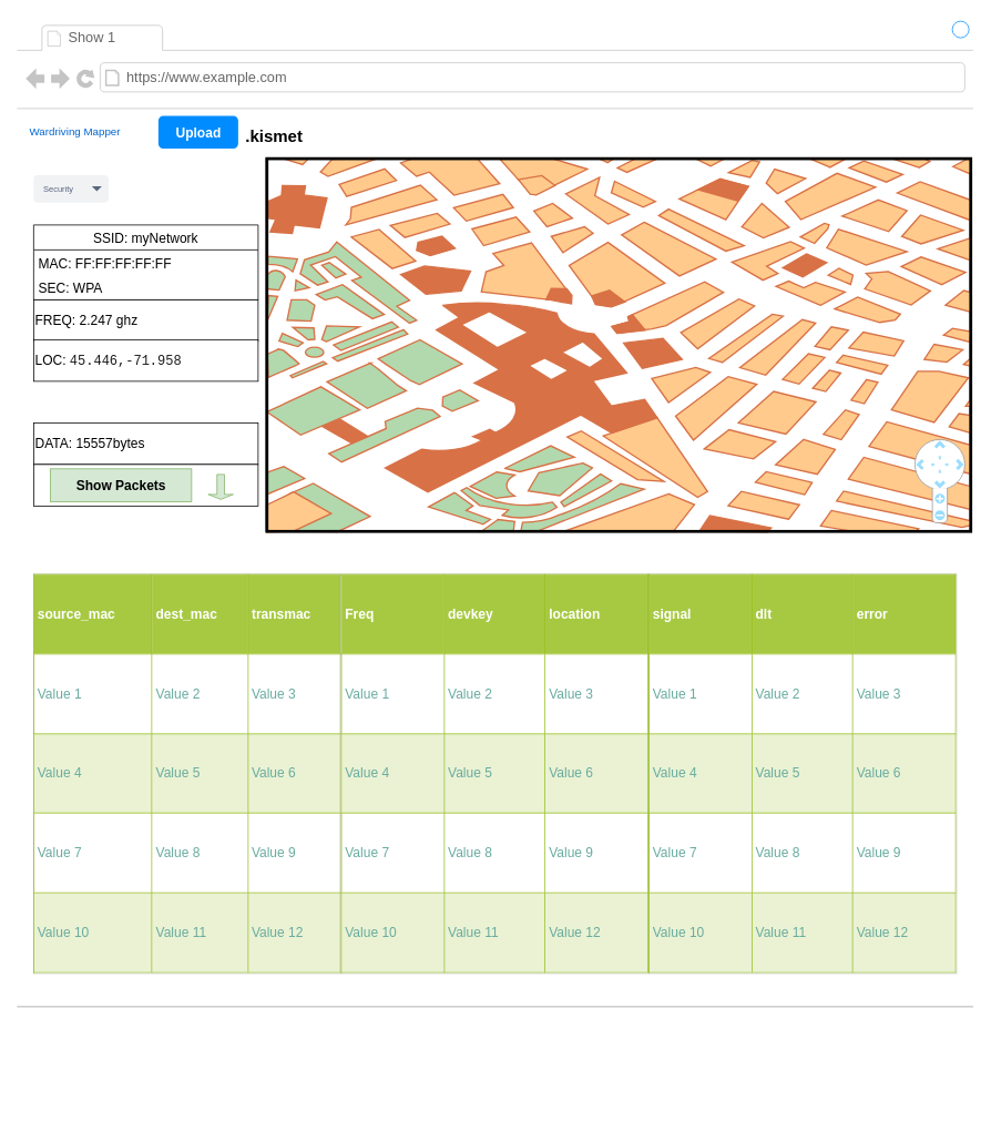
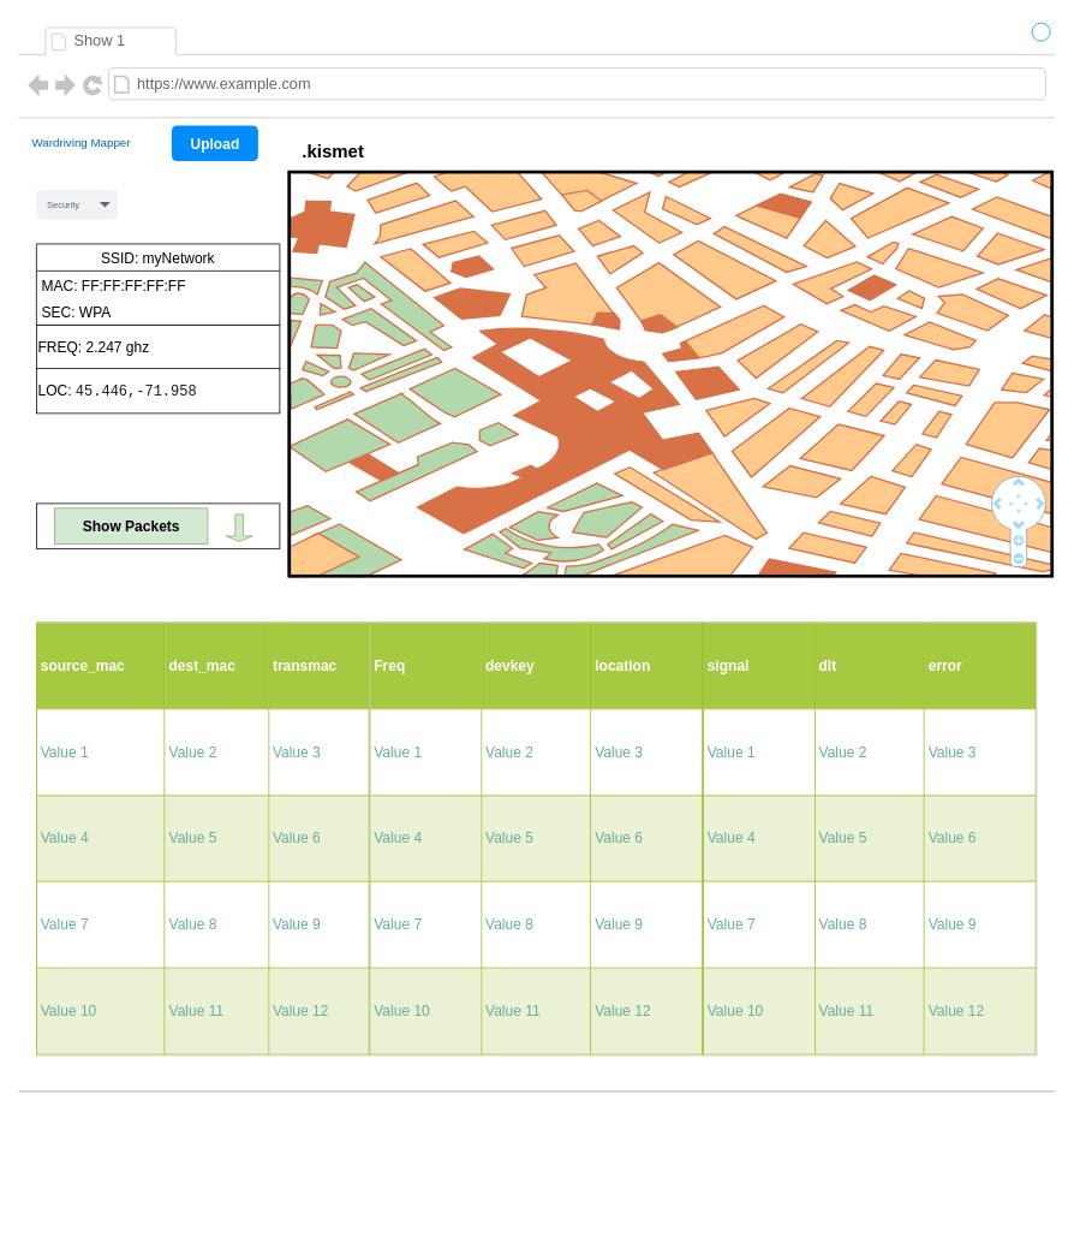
- <mxCell id="14" value="&lt;h1&gt;&lt;span style=&quot;font-size: 20px;&quot;&gt;.kismet&lt;/span&gt;&lt;/h1&gt;" style="text;html=1;strokeColor=none;fillColor=none;spacing=5;spacingTop=-20;whiteSpace=wrap;overflow=hidden;rounded=0;" parent="2" vertex="1"><mxGeometry x="270" y="121.75" width="87.5" height="36.5" as="geometry" /></mxCell>
+ <mxCell id="14" value="&lt;h1&gt;&lt;span style=&quot;font-size: 20px;&quot;&gt;.kismet&lt;/span&gt;&lt;/h1&gt;" style="text;html=1;strokeColor=none;fillColor=none;spacing=5;spacingTop=-20;whiteSpace=wrap;overflow=hidden;rounded=0;" parent="2" vertex="1"><mxGeometry x="310" y="126.75" width="87.5" height="36.5" as="geometry" /></mxCell>
- <mxCell id="25" value="DATA: 15557bytes" style="rounded=0;whiteSpace=wrap;html=1;fontSize=16;align=left;" parent="2" vertex="1"><mxGeometry x="20" y="488" width="270" height="50" as="geometry" /></mxCell>
